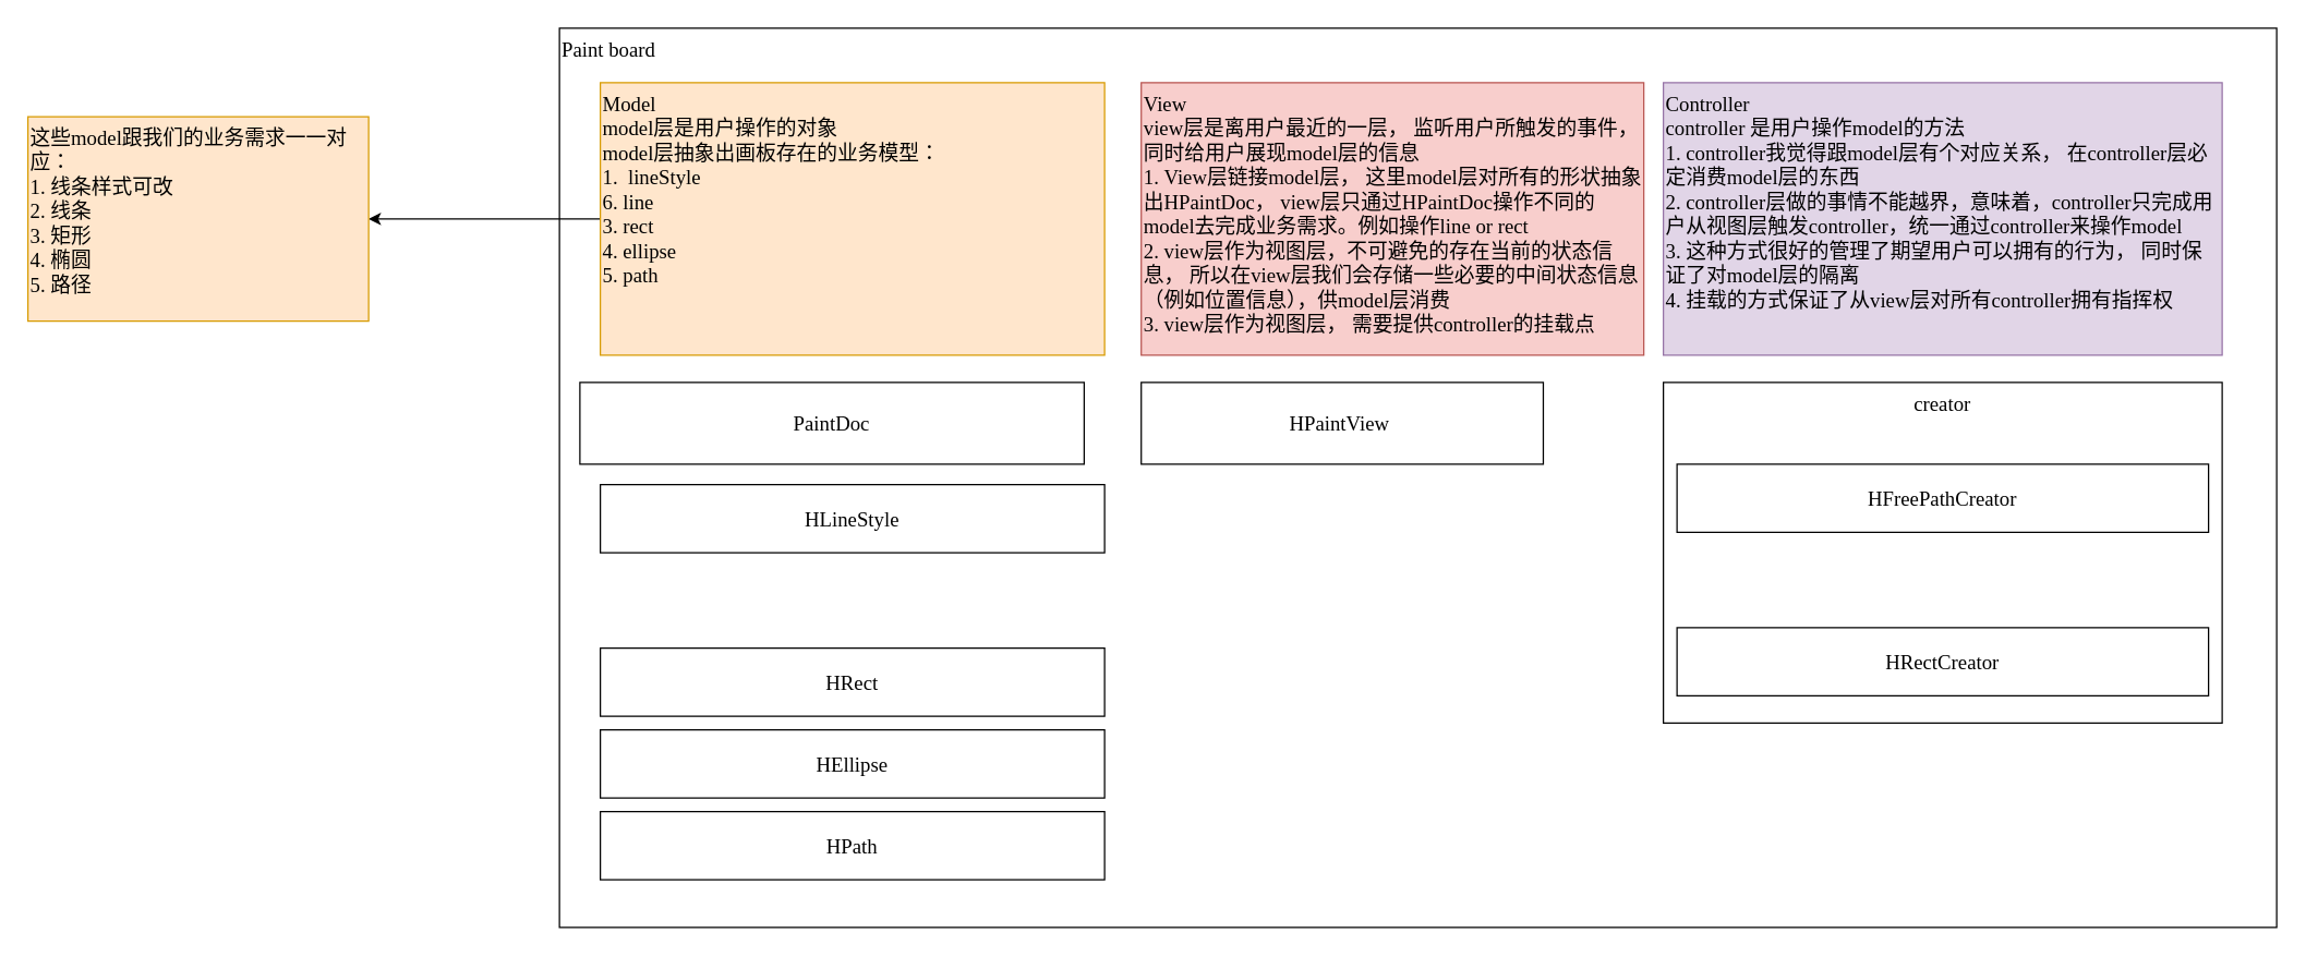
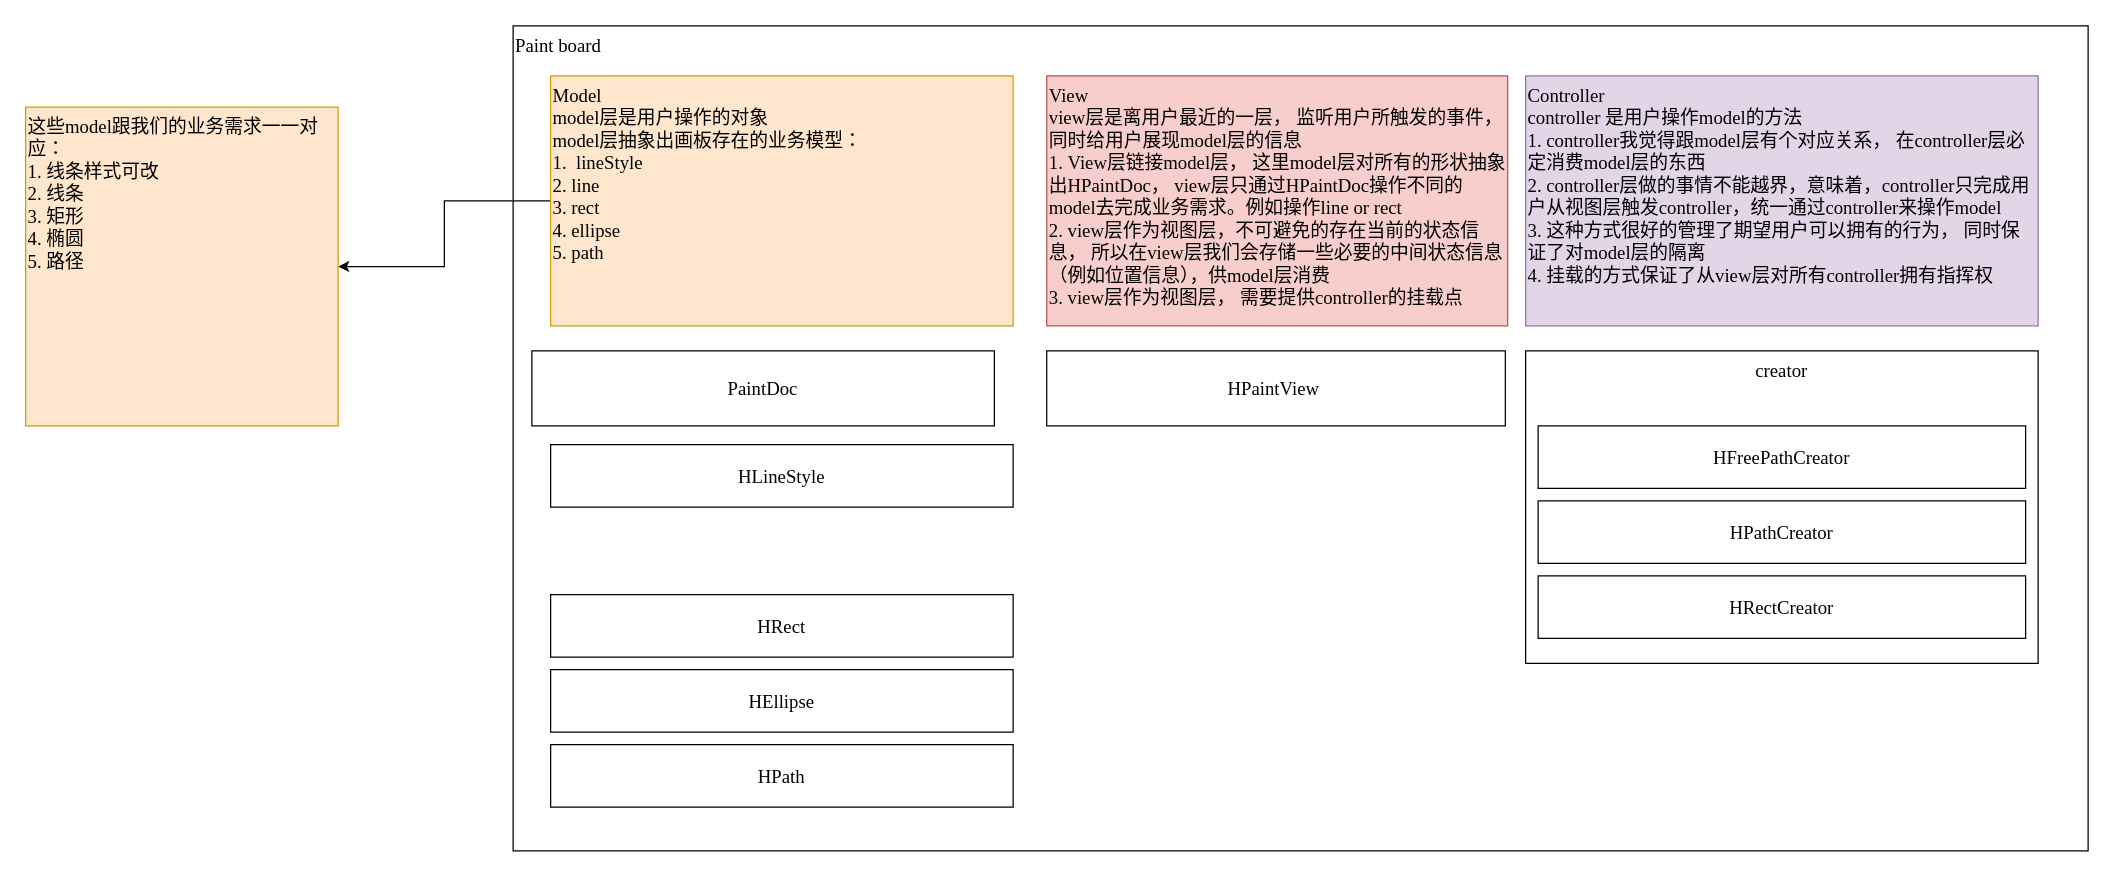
- <mxCell id="4" value="&lt;div style=&quot;font-size: 15px&quot;&gt;&lt;span style=&quot;font-size: 15px&quot;&gt;Model&lt;/span&gt;&lt;/div&gt;&lt;div style=&quot;font-size: 15px&quot;&gt;&lt;span style=&quot;font-size: 15px&quot;&gt;model层是用户操作的对象&lt;/span&gt;&lt;/div&gt;&lt;div style=&quot;font-size: 15px&quot;&gt;&lt;span style=&quot;font-size: 15px&quot;&gt;model层抽象出画板存在的业务模型：&lt;/span&gt;&lt;br style=&quot;font-size: 15px&quot;&gt;&lt;/div&gt;&lt;div style=&quot;font-size: 15px&quot;&gt;&lt;span style=&quot;font-size: 15px&quot;&gt;1.&amp;nbsp; lineStyle&lt;/span&gt;&lt;/div&gt;&lt;div style=&quot;font-size: 15px&quot;&gt;&lt;span style=&quot;font-size: 15px&quot;&gt;6. line&lt;/span&gt;&lt;/div&gt;&lt;div style=&quot;font-size: 15px&quot;&gt;&lt;span style=&quot;font-size: 15px&quot;&gt;3. rect&lt;/span&gt;&lt;/div&gt;&lt;div style=&quot;font-size: 15px&quot;&gt;&lt;span style=&quot;font-size: 15px&quot;&gt;4. ellipse&lt;/span&gt;&lt;/div&gt;&lt;div style=&quot;font-size: 15px&quot;&gt;&lt;span style=&quot;font-size: 15px&quot;&gt;5. path&lt;/span&gt;&lt;/div&gt;&lt;div style=&quot;font-size: 15px&quot;&gt;&lt;br style=&quot;font-size: 15px&quot;&gt;&lt;/div&gt;" style="whiteSpace=wrap;html=1;rounded=0;fontFamily=Comic Sans MS;fontSize=15;align=left;verticalAlign=top;fillColor=#ffe6cc;strokeColor=#d79b00;" parent="1" vertex="1"><mxGeometry x="440" y="60" width="370" height="200" as="geometry" /></mxCell>
+ <mxCell id="4" value="&lt;div style=&quot;font-size: 15px&quot;&gt;&lt;span style=&quot;font-size: 15px&quot;&gt;Model&lt;/span&gt;&lt;/div&gt;&lt;div style=&quot;font-size: 15px&quot;&gt;&lt;span style=&quot;font-size: 15px&quot;&gt;model层是用户操作的对象&lt;/span&gt;&lt;/div&gt;&lt;div style=&quot;font-size: 15px&quot;&gt;&lt;span style=&quot;font-size: 15px&quot;&gt;model层抽象出画板存在的业务模型：&lt;/span&gt;&lt;br style=&quot;font-size: 15px&quot;&gt;&lt;/div&gt;&lt;div style=&quot;font-size: 15px&quot;&gt;&lt;span style=&quot;font-size: 15px&quot;&gt;1.&amp;nbsp; lineStyle&lt;/span&gt;&lt;/div&gt;&lt;div style=&quot;font-size: 15px&quot;&gt;&lt;span style=&quot;font-size: 15px&quot;&gt;2. line&lt;/span&gt;&lt;/div&gt;&lt;div style=&quot;font-size: 15px&quot;&gt;&lt;span style=&quot;font-size: 15px&quot;&gt;3. rect&lt;/span&gt;&lt;/div&gt;&lt;div style=&quot;font-size: 15px&quot;&gt;&lt;span style=&quot;font-size: 15px&quot;&gt;4. ellipse&lt;/span&gt;&lt;/div&gt;&lt;div style=&quot;font-size: 15px&quot;&gt;&lt;span style=&quot;font-size: 15px&quot;&gt;5. path&lt;/span&gt;&lt;/div&gt;&lt;div style=&quot;font-size: 15px&quot;&gt;&lt;br style=&quot;font-size: 15px&quot;&gt;&lt;/div&gt;" style="whiteSpace=wrap;html=1;rounded=0;fontFamily=Comic Sans MS;fontSize=15;align=left;verticalAlign=top;fillColor=#ffe6cc;strokeColor=#d79b00;" parent="1" vertex="1"><mxGeometry x="440" y="60" width="370" height="200" as="geometry" /></mxCell>
- <mxCell id="17" value="这些model跟我们的业务需求一一对应：&lt;br style=&quot;font-size: 15px;&quot;&gt;1. 线条样式可改&lt;br style=&quot;font-size: 15px;&quot;&gt;2. 线条&lt;br style=&quot;font-size: 15px;&quot;&gt;3. 矩形&lt;br style=&quot;font-size: 15px;&quot;&gt;4. 椭圆&lt;br style=&quot;font-size: 15px;&quot;&gt;5. 路径&lt;br style=&quot;font-size: 15px;&quot;&gt;" style="whiteSpace=wrap;html=1;rounded=0;fontFamily=Comic Sans MS;fontSize=15;align=left;verticalAlign=top;fillColor=#ffe6cc;strokeColor=#d79b00;" parent="1" vertex="1"><mxGeometry x="20" y="85" width="250" height="150" as="geometry" /></mxCell>
+ <mxCell id="17" value="这些model跟我们的业务需求一一对应：&lt;br style=&quot;font-size: 15px;&quot;&gt;1. 线条样式可改&lt;br style=&quot;font-size: 15px;&quot;&gt;2. 线条&lt;br style=&quot;font-size: 15px;&quot;&gt;3. 矩形&lt;br style=&quot;font-size: 15px;&quot;&gt;4. 椭圆&lt;br style=&quot;font-size: 15px;&quot;&gt;5. 路径&lt;br style=&quot;font-size: 15px;&quot;&gt;" style="whiteSpace=wrap;html=1;rounded=0;fontFamily=Comic Sans MS;fontSize=15;align=left;verticalAlign=top;fillColor=#ffe6cc;strokeColor=#d79b00;" parent="1" vertex="1"><mxGeometry x="20" y="85" width="250" height="255" as="geometry" /></mxCell>
- <mxCell id="12" value="HPaintView&amp;nbsp;" style="rounded=0;whiteSpace=wrap;html=1;fontFamily=Comic Sans MS;fontSize=15;align=center;" parent="1" vertex="1"><mxGeometry x="836.88" y="280" width="295" height="60" as="geometry" /></mxCell>
+ <mxCell id="12" value="HPaintView&amp;nbsp;" style="rounded=0;whiteSpace=wrap;html=1;fontFamily=Comic Sans MS;fontSize=15;align=center;" parent="1" vertex="1"><mxGeometry x="836.88" y="280" width="366.88" height="60" as="geometry" /></mxCell>
+ <mxCell id="15" value="HPathCreator" style="rounded=0;whiteSpace=wrap;html=1;fontFamily=Comic Sans MS;fontSize=15;align=center;" parent="1" vertex="1"><mxGeometry x="1230" y="400" width="390" height="50" as="geometry" /></mxCell>
